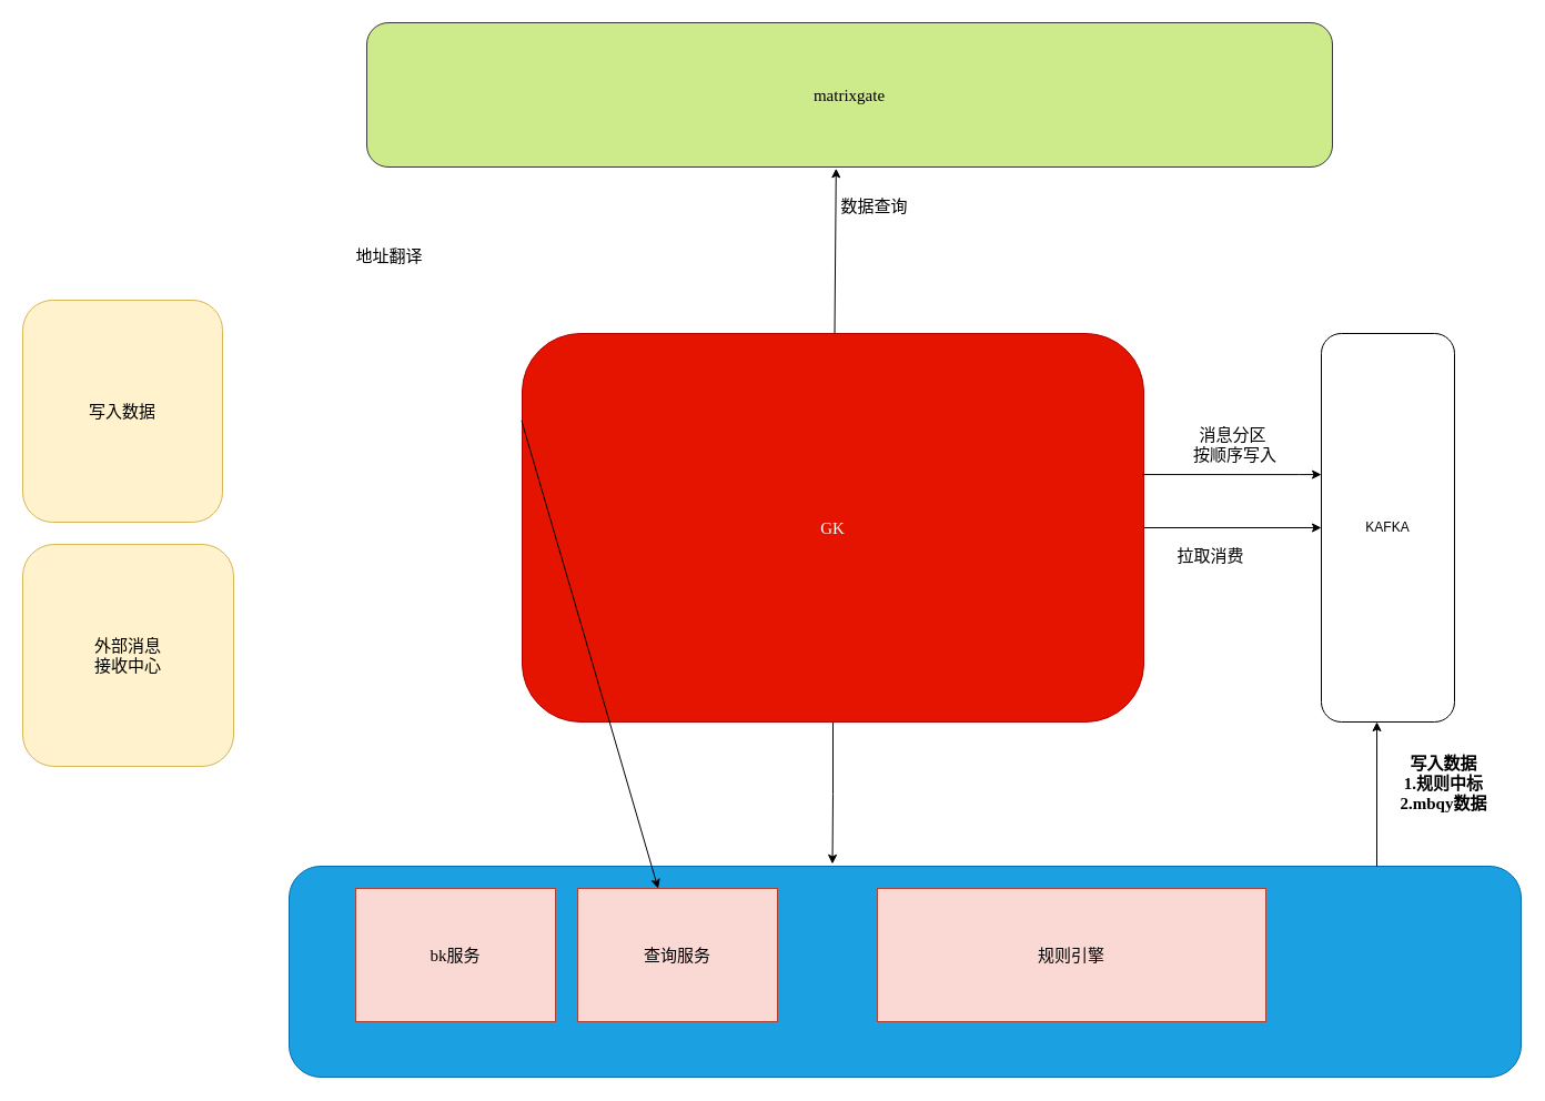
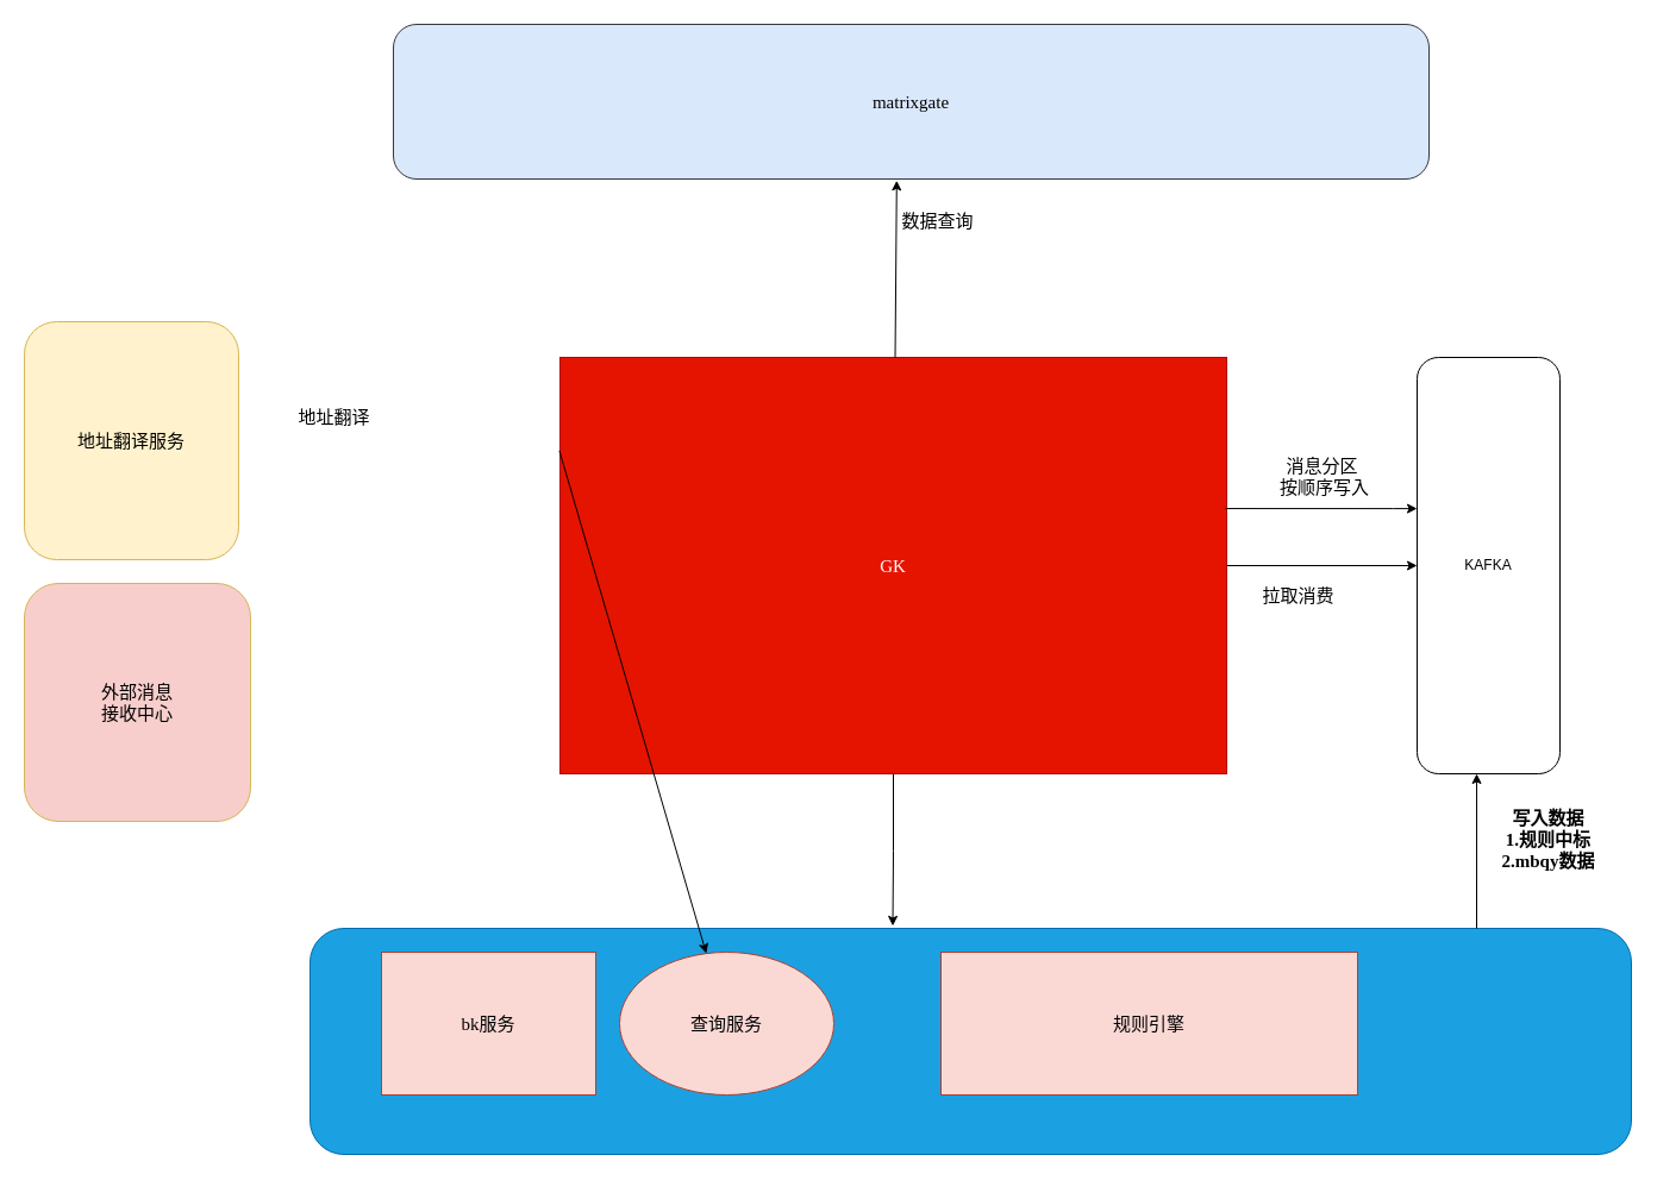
- <mxCell id="12" value="matrixgate" style="rounded=1;whiteSpace=wrap;html=1;fontFamily=Lucida Console;fontSize=15;fillColor=#cdeb8b;strokeColor=#36393d;" vertex="1" parent="1"><mxGeometry x="330" y="20" width="870" height="130" as="geometry" /></mxCell>
+ <mxCell id="12" value="matrixgate" style="rounded=1;whiteSpace=wrap;html=1;fontFamily=Lucida Console;fontSize=15;fillColor=#dae8fc;strokeColor=#36393d;" vertex="1" parent="1"><mxGeometry x="330" y="20" width="870" height="130" as="geometry" /></mxCell>
- <mxCell id="21" value="地址翻译" style="text;html=1;align=center;verticalAlign=middle;resizable=0;points=[];autosize=1;fontSize=15;fontFamily=Lucida Console;" vertex="1" parent="1"><mxGeometry x="310" y="220" width="80" height="20" as="geometry" /></mxCell>
+ <mxCell id="21" value="地址翻译" style="text;html=1;align=center;verticalAlign=middle;resizable=0;points=[];autosize=1;fontSize=15;fontFamily=Lucida Console;" vertex="1" parent="1"><mxGeometry x="240" y="340" width="80" height="20" as="geometry" /></mxCell>
- <mxCell id="19" value="写入数据" style="rounded=1;whiteSpace=wrap;html=1;fontFamily=Lucida Console;fontSize=15;fillColor=#fff2cc;strokeColor=#d6b656;" vertex="1" parent="1"><mxGeometry x="20" y="270" width="180" height="200" as="geometry" /></mxCell>
+ <mxCell id="19" value="地址翻译服务" style="rounded=1;whiteSpace=wrap;html=1;fontFamily=Lucida Console;fontSize=15;fillColor=#fff2cc;strokeColor=#d6b656;" vertex="1" parent="1"><mxGeometry x="20" y="270" width="180" height="200" as="geometry" /></mxCell>
- <mxCell id="11" value="GK" style="rounded=1;whiteSpace=wrap;html=1;fontFamily=Lucida Console;fontSize=15;fillColor=#e51400;strokeColor=#B20000;fontColor=#ffffff;" vertex="1" parent="1"><mxGeometry x="470" y="300" width="560" height="350" as="geometry" /></mxCell>
+ <mxCell id="11" value="GK" style="whiteSpace=wrap;html=1;fontFamily=Lucida Console;fontSize=15;fillColor=#e51400;strokeColor=#B20000;fontColor=#ffffff;rounded=0;" vertex="1" parent="1"><mxGeometry x="470" y="300" width="560" height="350" as="geometry" /></mxCell>
- <mxCell id="18" value="外部消息&lt;br&gt;接收中心" style="rounded=1;whiteSpace=wrap;html=1;fontFamily=Lucida Console;fontSize=15;fillColor=#fff2cc;strokeColor=#d6b656;" vertex="1" parent="1"><mxGeometry x="20" y="490" width="190" height="200" as="geometry" /></mxCell>
+ <mxCell id="18" value="外部消息&lt;br&gt;接收中心" style="rounded=1;whiteSpace=wrap;html=1;fontFamily=Lucida Console;fontSize=15;fillColor=#f8cecc;strokeColor=#d6b656;" vertex="1" parent="1"><mxGeometry x="20" y="490" width="190" height="200" as="geometry" /></mxCell>
- <mxCell id="8" value="查询服务" style="rounded=0;whiteSpace=wrap;html=1;fontFamily=Lucida Console;fontSize=15;fillColor=#fad9d5;strokeColor=#ae4132;" vertex="1" parent="1"><mxGeometry x="520" y="800" width="180" height="120" as="geometry" /></mxCell>
+ <mxCell id="8" value="查询服务" style="ellipse;whiteSpace=wrap;html=1;fontFamily=Lucida Console;fontSize=15;fillColor=#fad9d5;strokeColor=#ae4132;" vertex="1" parent="1"><mxGeometry x="520" y="800" width="180" height="120" as="geometry" /></mxCell>
